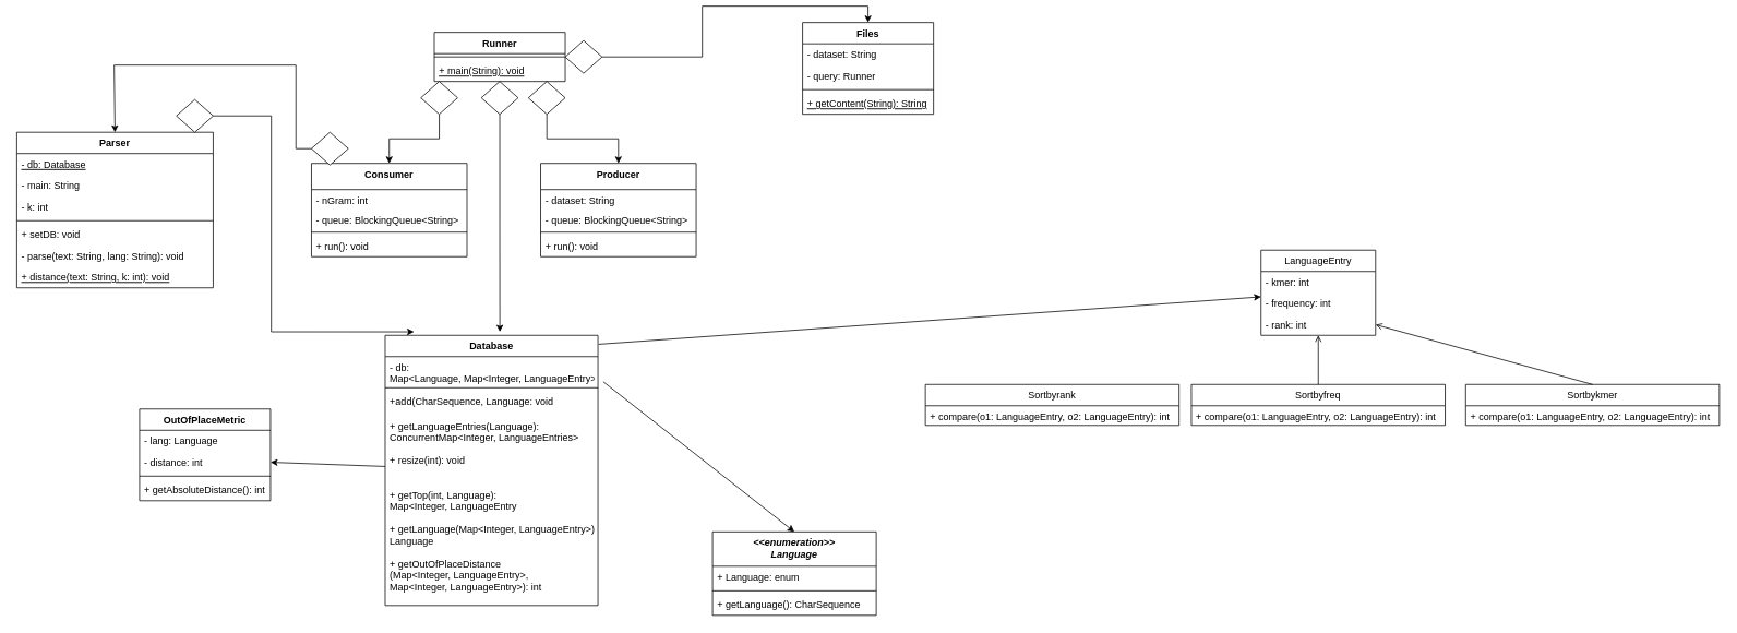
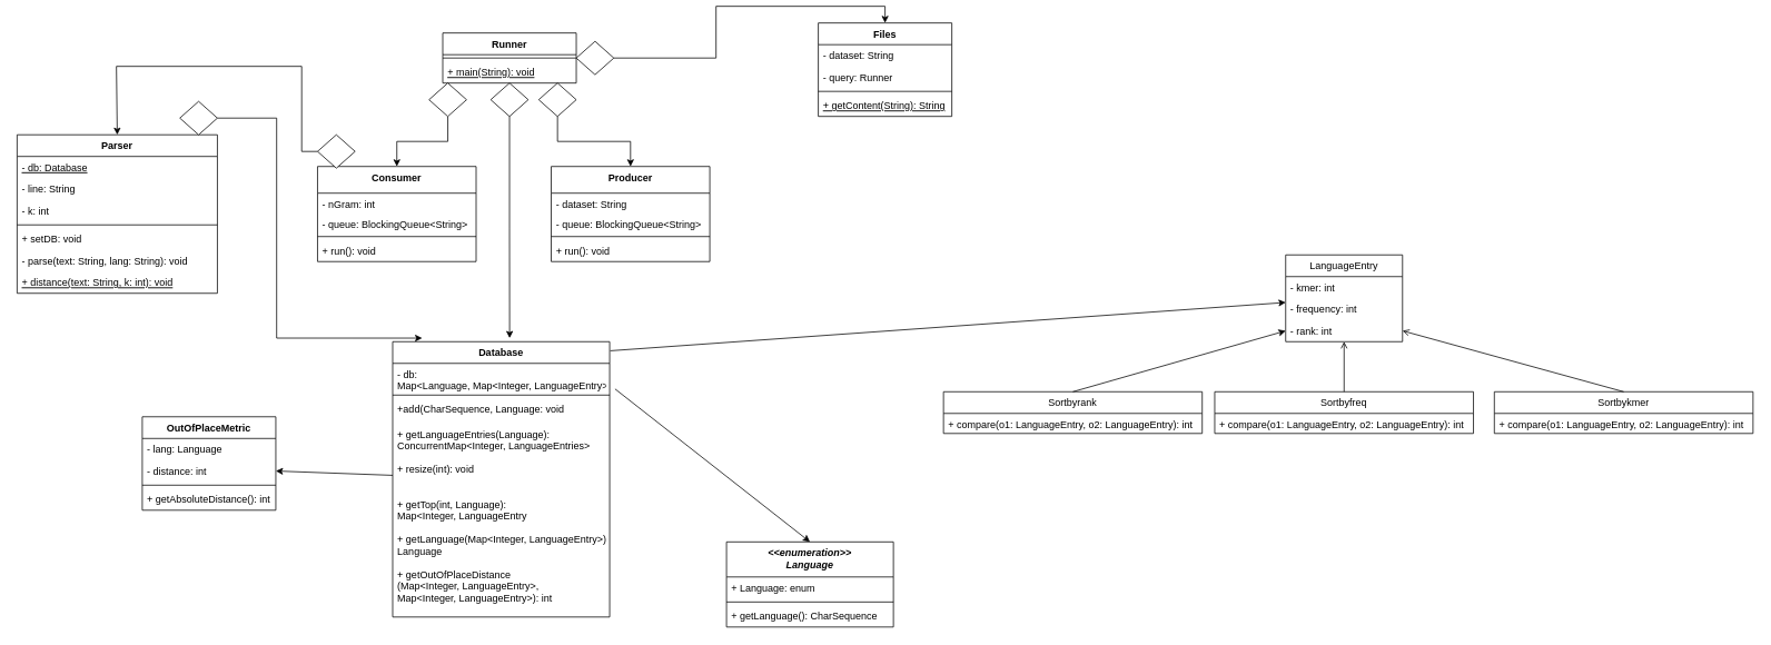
- <mxCell id="44" value="- main: String" style="text;strokeColor=none;fillColor=none;align=left;verticalAlign=top;spacingLeft=4;spacingRight=4;overflow=hidden;rotatable=0;points=[[0,0.5],[1,0.5]];portConstraint=eastwest;fontStyle=0" vertex="1" parent="42"><mxGeometry y="52" width="240" height="26" as="geometry" /></mxCell>
+ <mxCell id="44" value="- line: String" style="text;strokeColor=none;fillColor=none;align=left;verticalAlign=top;spacingLeft=4;spacingRight=4;overflow=hidden;rotatable=0;points=[[0,0.5],[1,0.5]];portConstraint=eastwest;fontStyle=0" vertex="1" parent="42"><mxGeometry y="52" width="240" height="26" as="geometry" /></mxCell>
+ <mxCell id="68" value="" style="endArrow=classic;html=1;exitX=0.5;exitY=0;exitDx=0;exitDy=0;entryX=0;entryY=0.5;entryDx=0;entryDy=0;" edge="1" parent="1" source="50" target="15"><mxGeometry width="50" height="50" relative="1" as="geometry"><mxPoint x="150" y="802" as="sourcePoint" /><mxPoint x="200" y="752" as="targetPoint" /></mxGeometry></mxCell>
